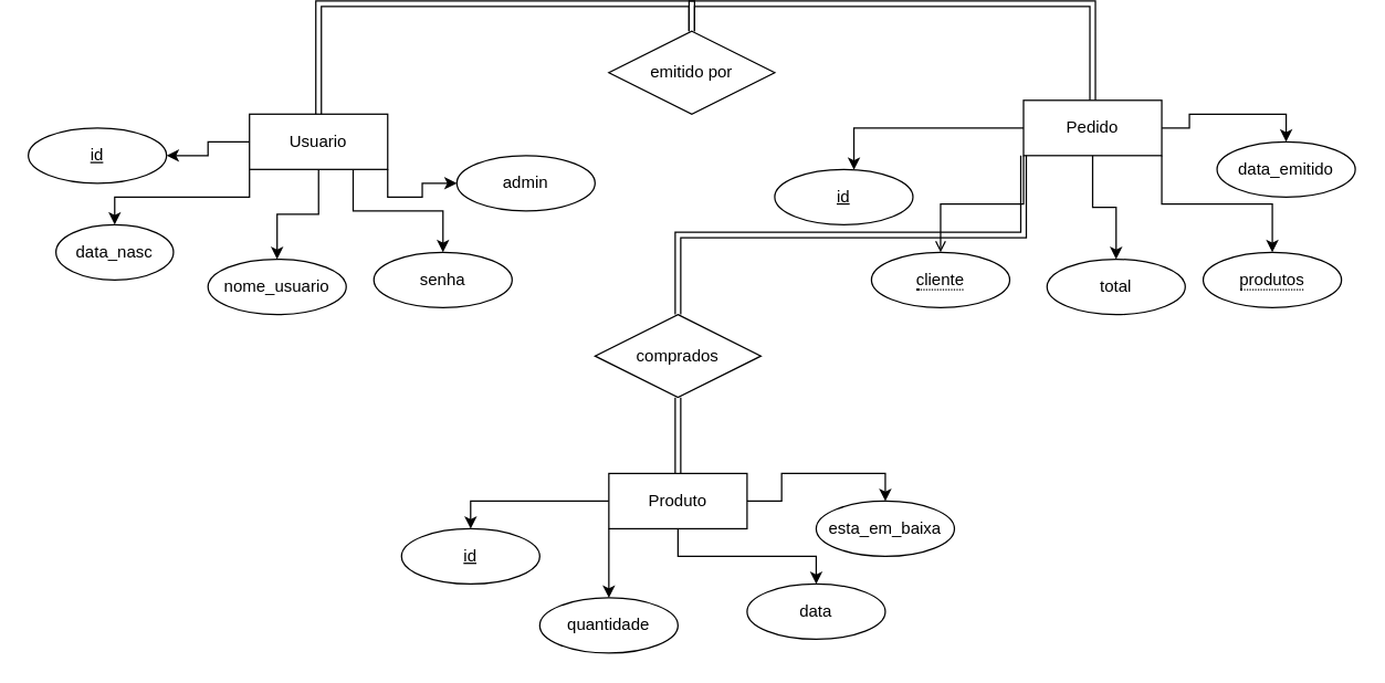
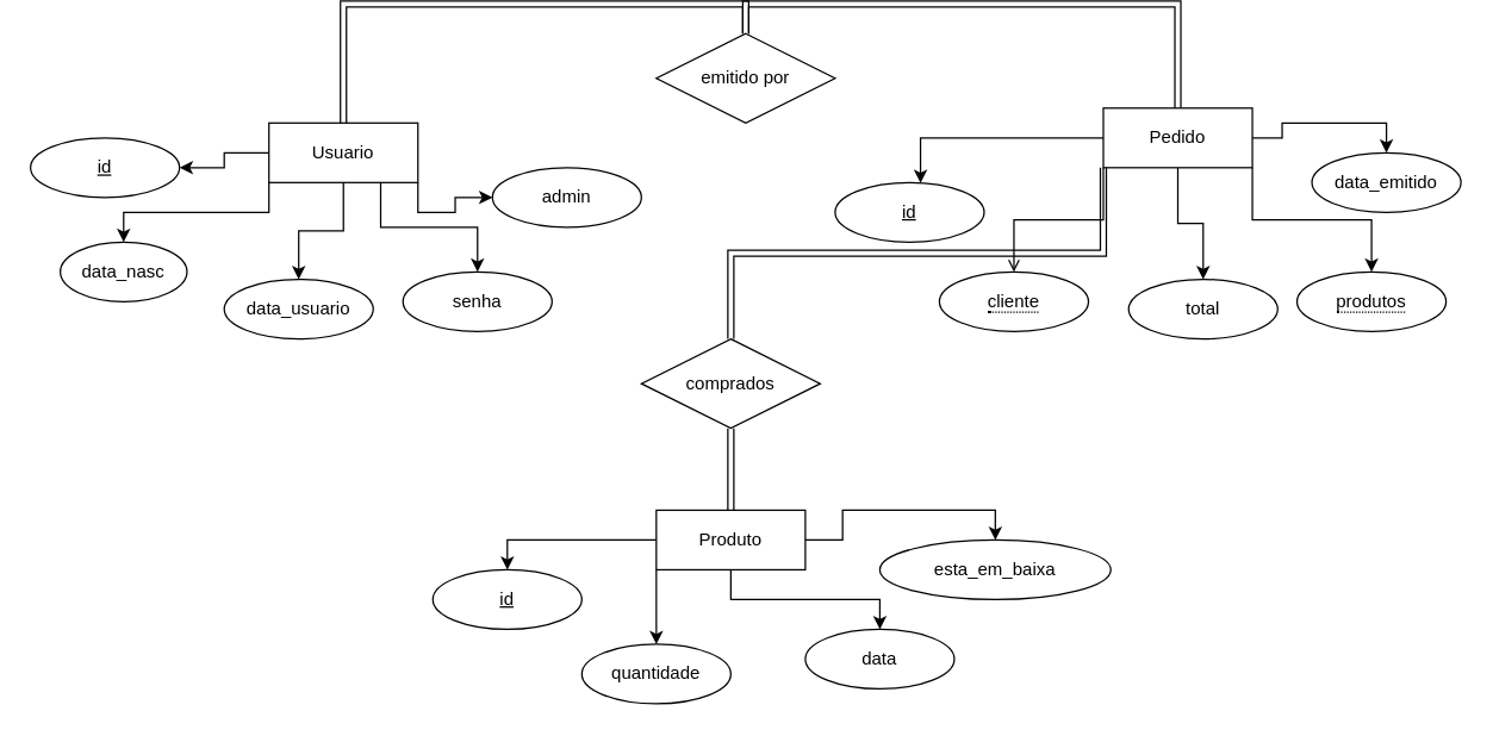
- <mxCell id="21" value="nome_usuario" style="ellipse;whiteSpace=wrap;html=1;align=center;" vertex="1" parent="1"><mxGeometry x="150" y="185" width="100" height="40" as="geometry" /></mxCell>
+ <mxCell id="21" value="data_usuario" style="ellipse;whiteSpace=wrap;html=1;align=center;" vertex="1" parent="1"><mxGeometry x="150" y="185" width="100" height="40" as="geometry" /></mxCell>
- <mxCell id="33" value="esta_em_baixa" style="ellipse;whiteSpace=wrap;html=1;align=center;" vertex="1" parent="1"><mxGeometry x="590" y="360" width="100" height="40" as="geometry" /></mxCell>
+ <mxCell id="33" value="esta_em_baixa" style="ellipse;whiteSpace=wrap;html=1;align=center;" vertex="1" parent="1"><mxGeometry x="590" y="360" width="155" height="40" as="geometry" /></mxCell>
